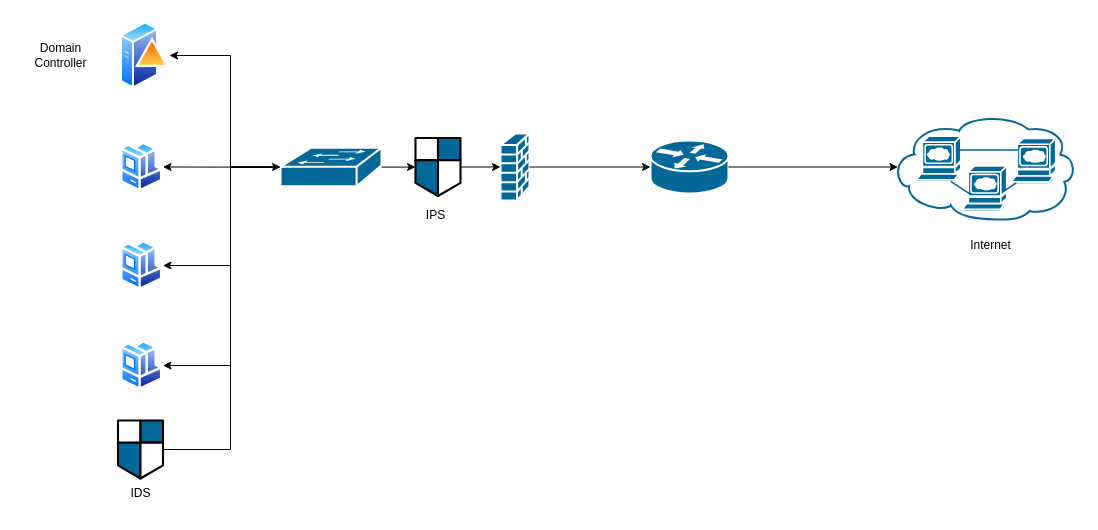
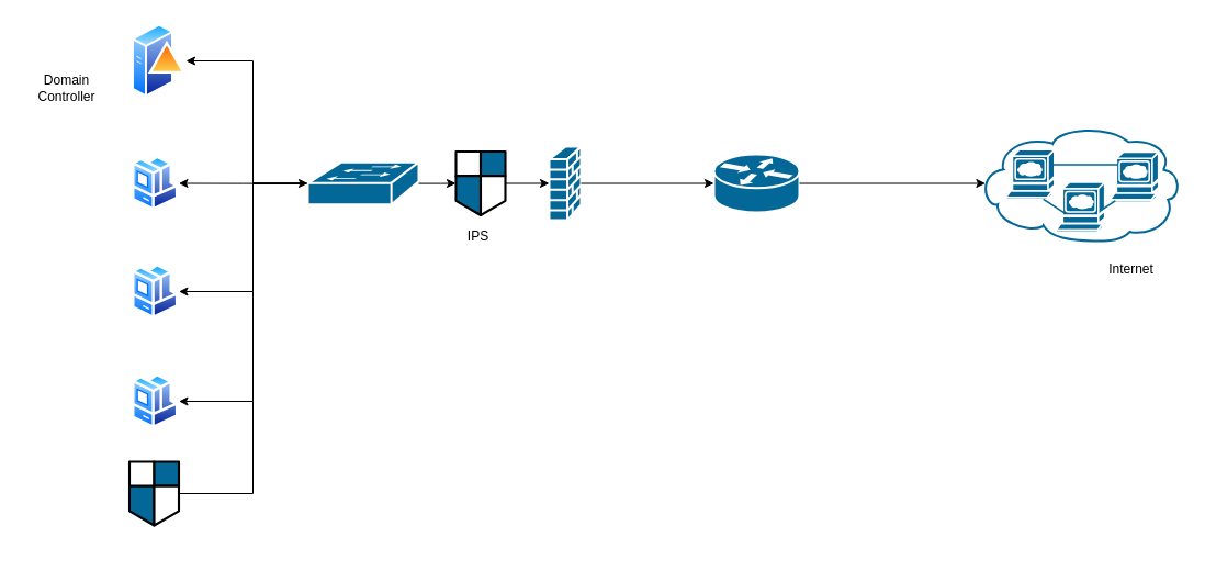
- <mxCell id="14" value="Domain &lt;br&gt;Controller" style="text;html=1;align=center;verticalAlign=middle;resizable=0;points=[];autosize=1;strokeColor=none;fillColor=none;" vertex="1" parent="1"><mxGeometry x="20" y="35" width="80" height="40" as="geometry" /></mxCell>
+ <mxCell id="14" value="Domain &lt;br&gt;Controller" style="text;html=1;align=center;verticalAlign=middle;resizable=0;points=[];autosize=1;strokeColor=none;fillColor=none;" vertex="1" parent="1"><mxGeometry x="20" y="60" width="80" height="40" as="geometry" /></mxCell>
- <mxCell id="17" value="Internet" style="text;html=1;align=center;verticalAlign=middle;resizable=0;points=[];autosize=1;strokeColor=none;fillColor=none;" vertex="1" parent="1"><mxGeometry x="960" y="230" width="60" height="30" as="geometry" /></mxCell>
+ <mxCell id="17" value="Internet" style="text;html=1;align=center;verticalAlign=middle;resizable=0;points=[];autosize=1;strokeColor=none;fillColor=none;" vertex="1" parent="1"><mxGeometry x="1000" y="230" width="60" height="30" as="geometry" /></mxCell>
- <mxCell id="23" value="IDS" style="text;html=1;align=center;verticalAlign=middle;resizable=0;points=[];autosize=1;strokeColor=none;fillColor=none;" vertex="1" parent="1"><mxGeometry x="120" y="478" width="40" height="30" as="geometry" /></mxCell>
